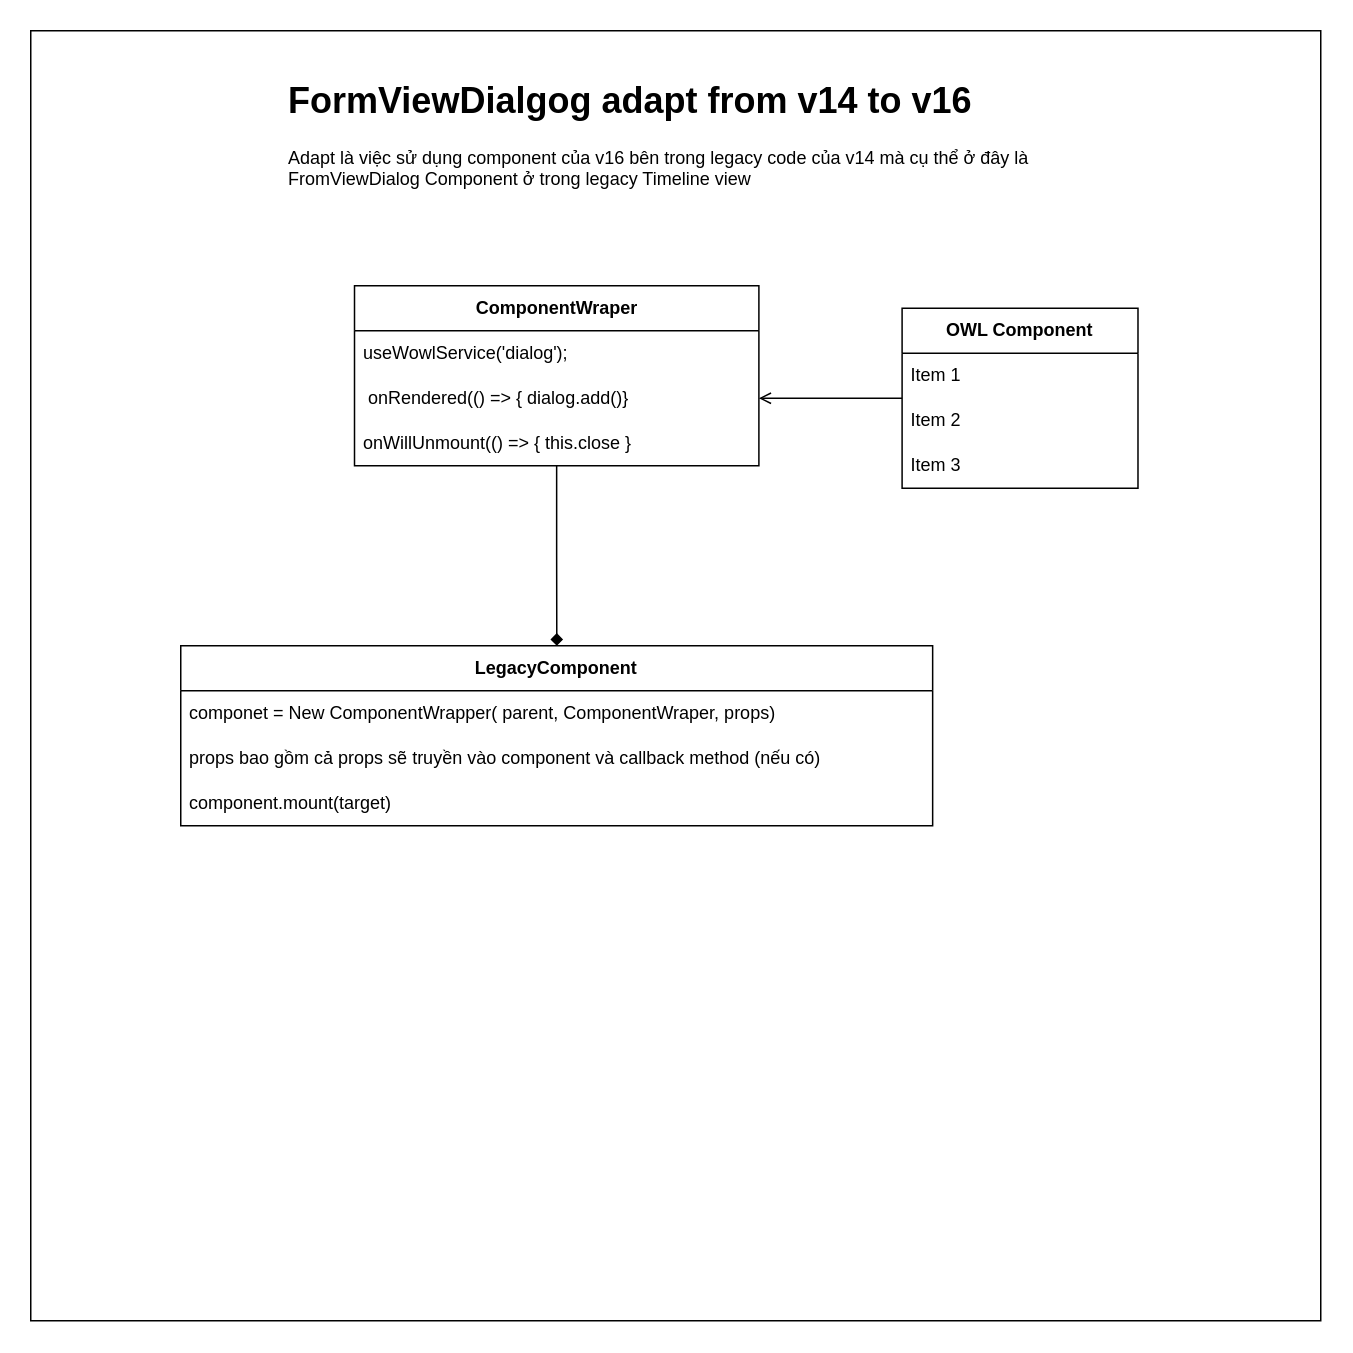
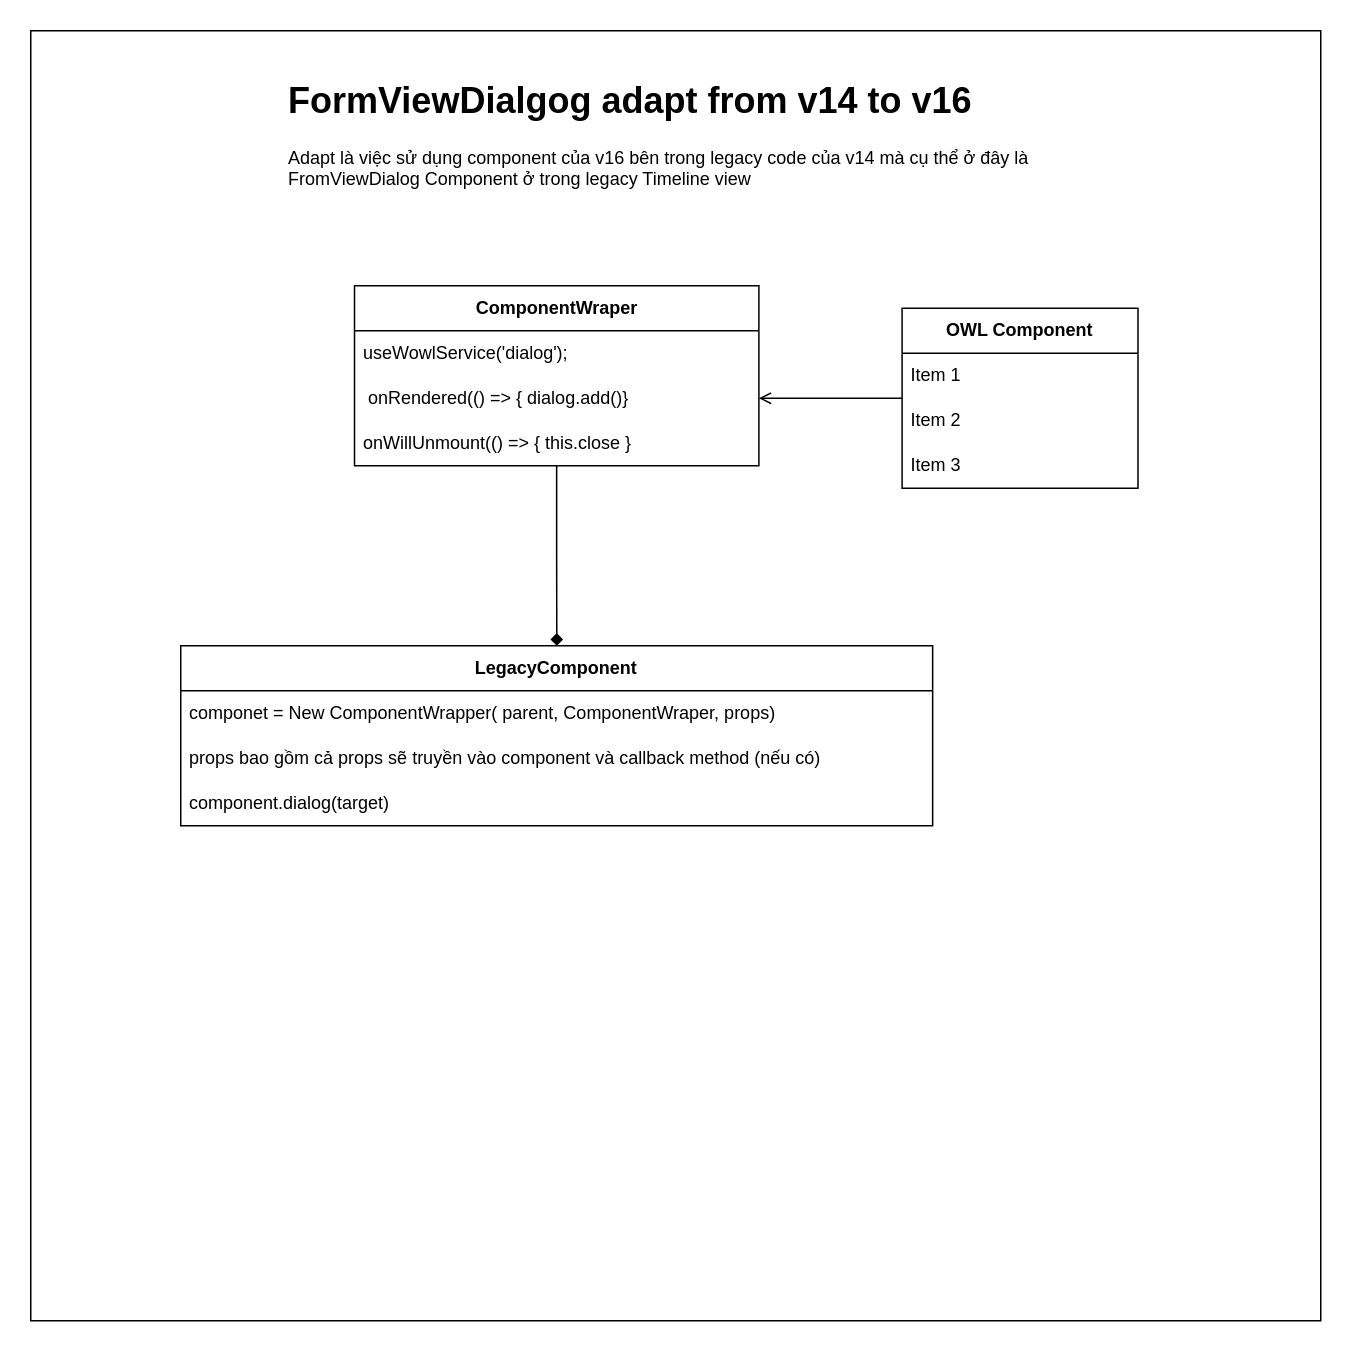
- <mxCell id="18" value="component.mount(target)" style="text;strokeColor=none;fillColor=none;align=left;verticalAlign=middle;spacingLeft=4;spacingRight=4;overflow=hidden;points=[[0,0.5],[1,0.5]];portConstraint=eastwest;rotatable=0;whiteSpace=wrap;html=1;" vertex="1" parent="15"><mxGeometry y="90" width="501.267" height="30" as="geometry" /></mxCell>
+ <mxCell id="18" value="component.dialog(target)" style="text;strokeColor=none;fillColor=none;align=left;verticalAlign=middle;spacingLeft=4;spacingRight=4;overflow=hidden;points=[[0,0.5],[1,0.5]];portConstraint=eastwest;rotatable=0;whiteSpace=wrap;html=1;" vertex="1" parent="15"><mxGeometry y="90" width="501.267" height="30" as="geometry" /></mxCell>
